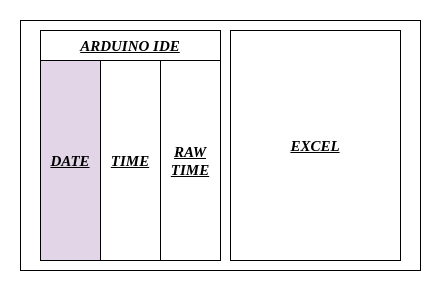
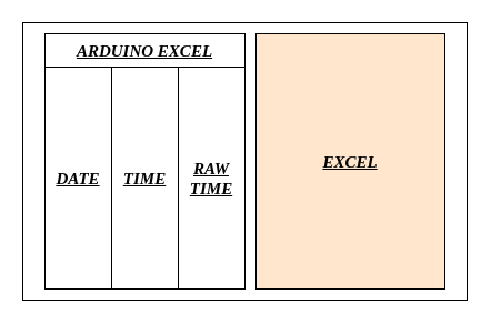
- <mxCell id="5" value="ARDUINO IDE" style="text;html=1;align=center;verticalAlign=middle;whiteSpace=wrap;rounded=0;fontFamily=Times New Roman;fontSize=15;fontStyle=7" vertex="1" parent="1"><mxGeometry x="40" y="30" width="180" height="30" as="geometry" /></mxCell>
+ <mxCell id="5" value="ARDUINO EXCEL" style="text;html=1;align=center;verticalAlign=middle;whiteSpace=wrap;rounded=0;fontFamily=Times New Roman;fontSize=15;fontStyle=7" vertex="1" parent="1"><mxGeometry x="40" y="30" width="180" height="30" as="geometry" /></mxCell>
- <mxCell id="4" value="EXCEL" style="rounded=0;whiteSpace=wrap;html=1;fontFamily=Times New Roman;fontSize=15;fontStyle=7" vertex="1" parent="1"><mxGeometry x="230" y="30" width="170" height="230" as="geometry" /></mxCell>
+ <mxCell id="4" value="EXCEL" style="rounded=0;whiteSpace=wrap;html=1;fontFamily=Times New Roman;fontSize=15;fontStyle=7;fillColor=#ffe6cc;" vertex="1" parent="1"><mxGeometry x="230" y="30" width="170" height="230" as="geometry" /></mxCell>
- <mxCell id="6" value="DATE" style="rounded=0;whiteSpace=wrap;html=1;fontFamily=Times New Roman;fontSize=15;fontStyle=7;fillColor=#e1d5e7;" vertex="1" parent="1"><mxGeometry x="40" y="60" width="60" height="200" as="geometry" /></mxCell>
+ <mxCell id="6" value="DATE" style="rounded=0;whiteSpace=wrap;html=1;fontFamily=Times New Roman;fontSize=15;fontStyle=7" vertex="1" parent="1"><mxGeometry x="40" y="60" width="60" height="200" as="geometry" /></mxCell>
